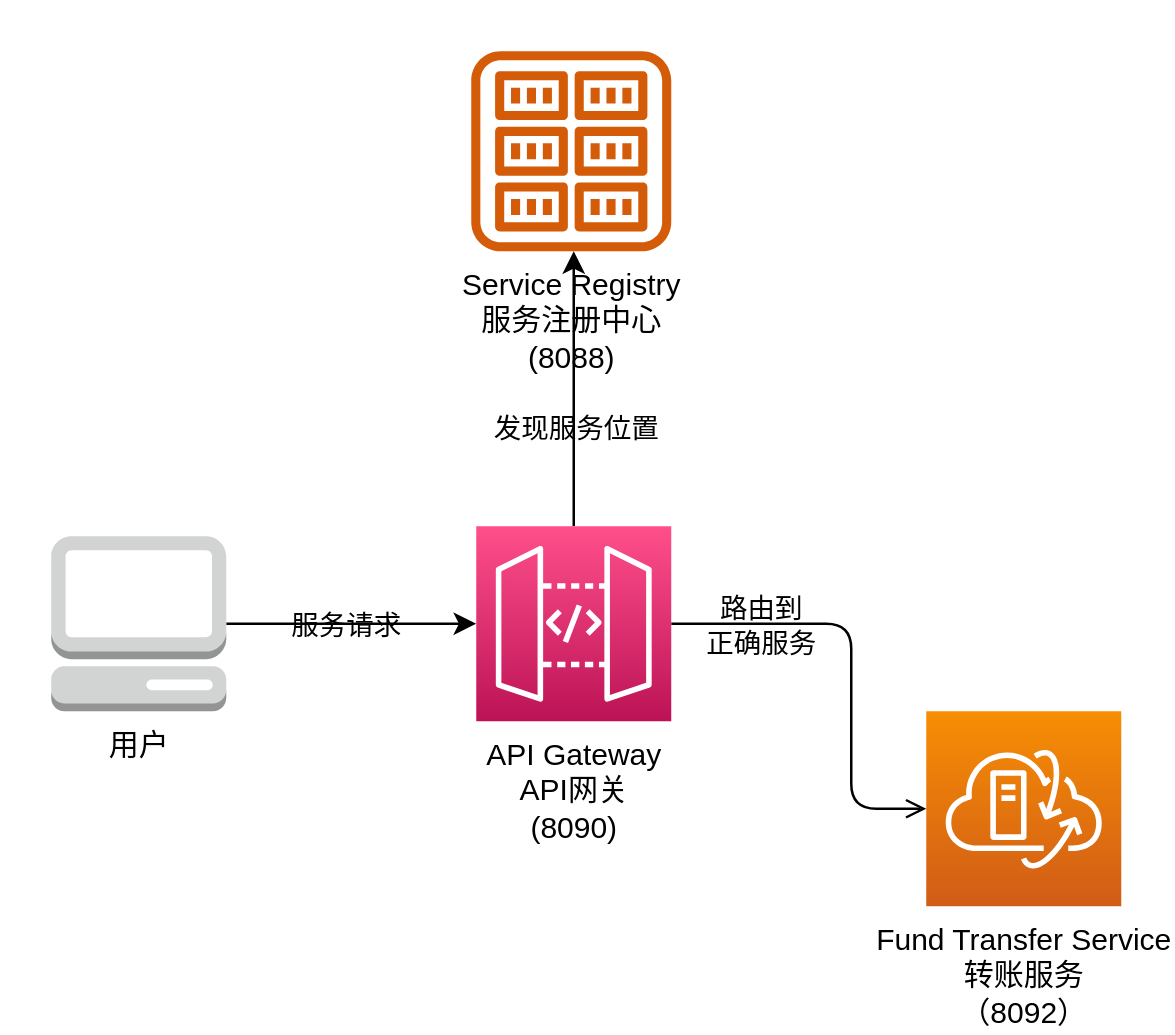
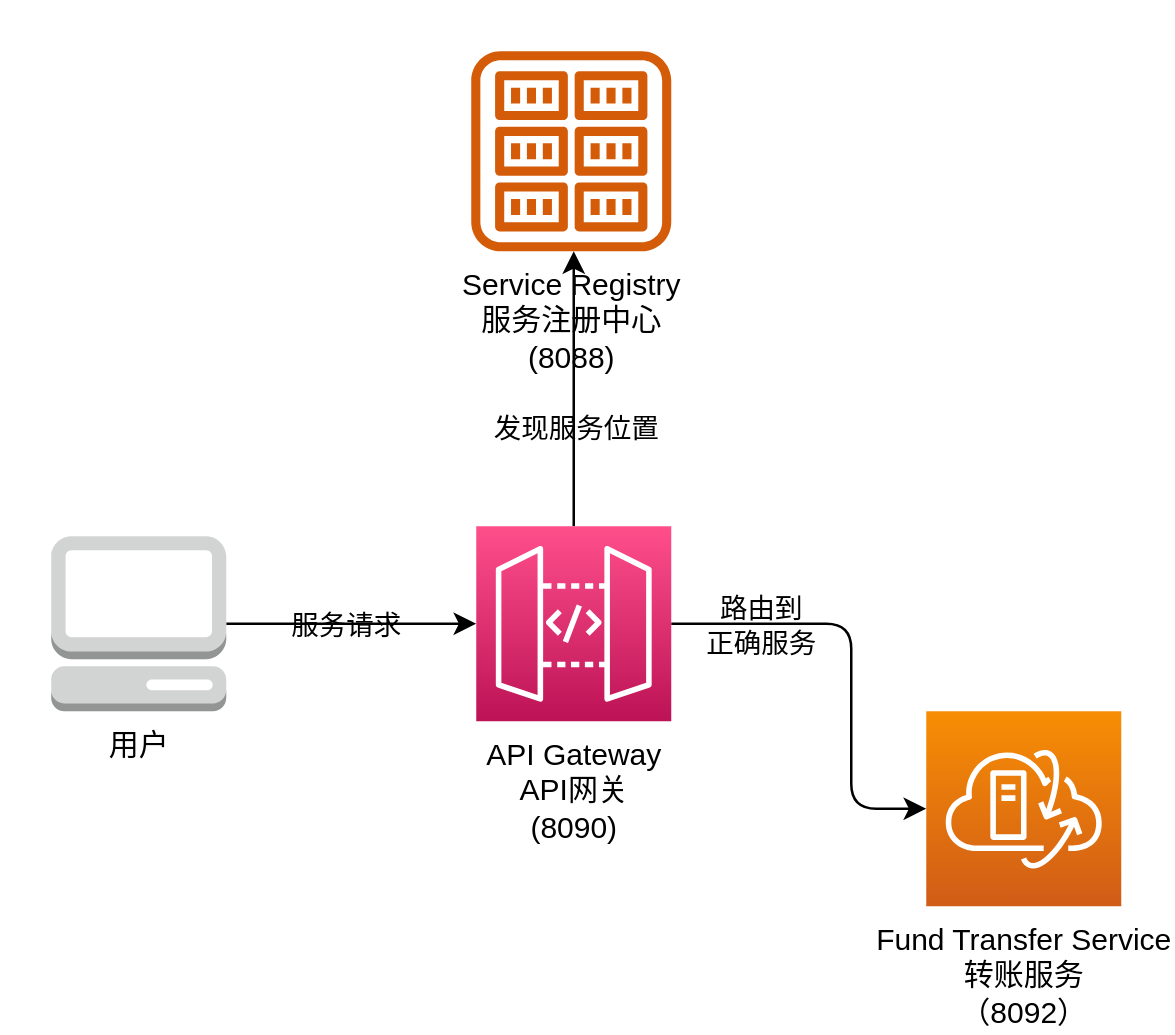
- <mxCell id="6" style="edgeStyle=elbowEdgeStyle;html=1;exitX=1;exitY=0.5;exitDx=0;exitDy=0;exitPerimeter=0;labelBackgroundColor=none;fontColor=#FFFFFF;entryX=0;entryY=0.5;entryDx=0;entryDy=0;entryPerimeter=0;endArrow=open;" parent="1" source="8" target="3" edge="1"><mxGeometry relative="1" as="geometry"><Array as="points"><mxPoint x="340" y="300" /></Array></mxGeometry></mxCell>
+ <mxCell id="6" style="edgeStyle=elbowEdgeStyle;html=1;exitX=1;exitY=0.5;exitDx=0;exitDy=0;exitPerimeter=0;labelBackgroundColor=none;fontColor=#FFFFFF;entryX=0;entryY=0.5;entryDx=0;entryDy=0;entryPerimeter=0;" parent="1" source="8" target="3" edge="1"><mxGeometry relative="1" as="geometry"><Array as="points"><mxPoint x="340" y="300" /></Array></mxGeometry></mxCell>
